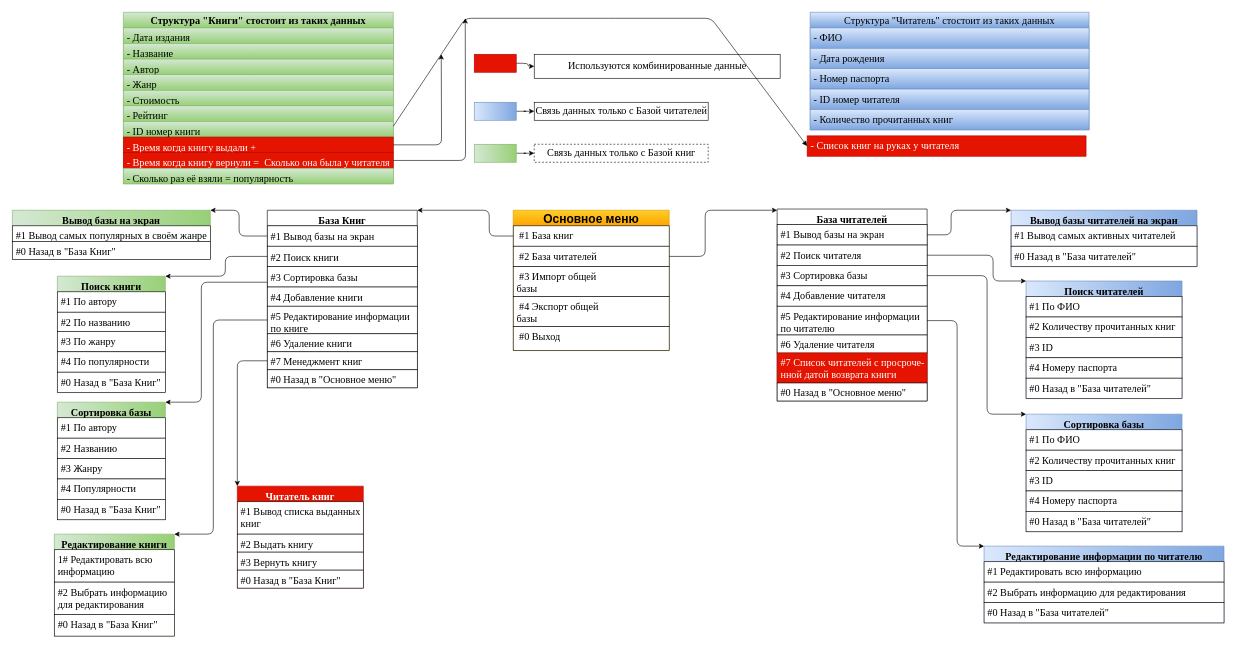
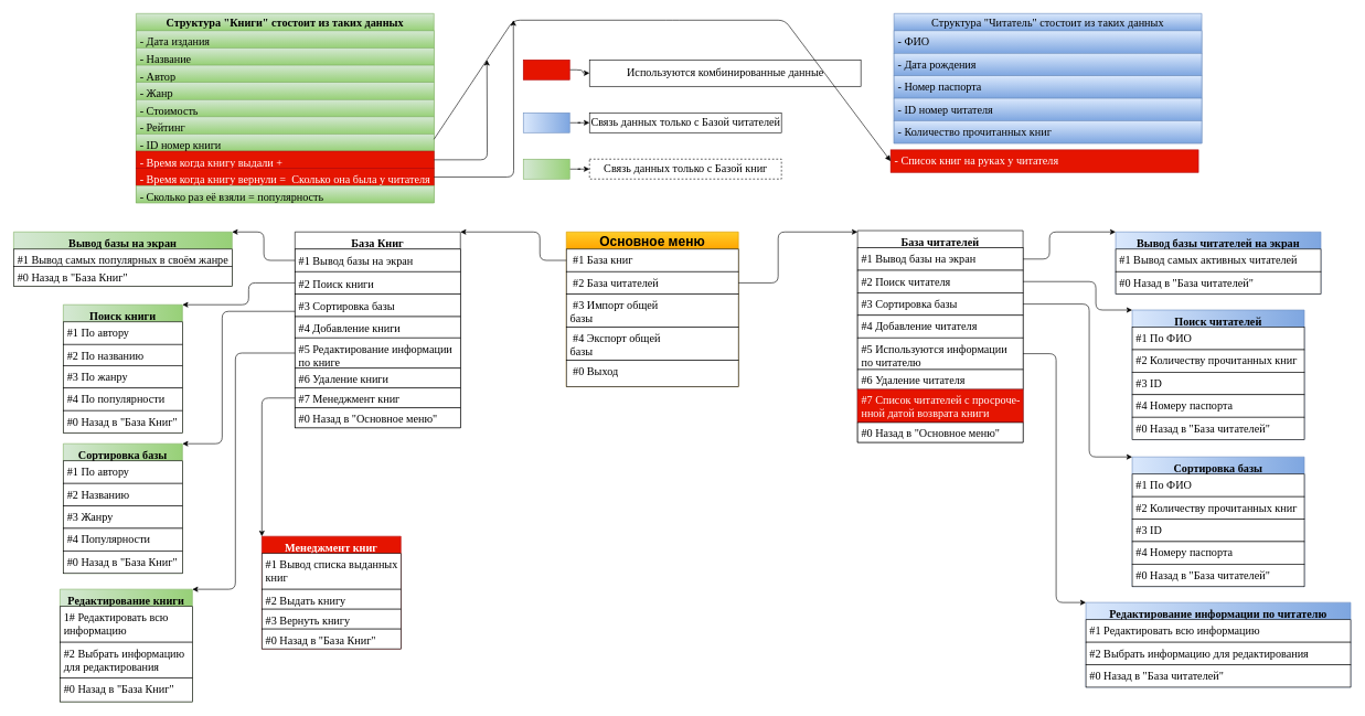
- <mxCell id="72" value="#5 Редактирование информации&#10;по читателю" style="text;strokeColor=default;fillColor=default;align=left;verticalAlign=top;spacingLeft=4;spacingRight=4;overflow=hidden;rotatable=0;points=[[0,0.5],[1,0.5]];portConstraint=eastwest;rounded=0;shadow=0;glass=0;sketch=0;fontFamily=Times New Roman;fontSize=17;" vertex="1" parent="67"><mxGeometry y="162" width="250" height="48" as="geometry" /></mxCell>
+ <mxCell id="72" value="#5 Используются информации&#10;по читателю" style="text;strokeColor=default;fillColor=default;align=left;verticalAlign=top;spacingLeft=4;spacingRight=4;overflow=hidden;rotatable=0;points=[[0,0.5],[1,0.5]];portConstraint=eastwest;rounded=0;shadow=0;glass=0;sketch=0;fontFamily=Times New Roman;fontSize=17;" vertex="1" parent="67"><mxGeometry y="162" width="250" height="48" as="geometry" /></mxCell>
- <mxCell id="36" value="Читатель книг" style="swimlane;fontStyle=1;align=center;verticalAlign=top;childLayout=stackLayout;horizontal=1;startSize=26;horizontalStack=0;resizeParent=1;resizeParentMax=0;resizeLast=0;collapsible=1;marginBottom=0;rounded=0;shadow=0;glass=0;sketch=0;fontFamily=Times New Roman;fontSize=17;strokeColor=#B20000;strokeWidth=1;fillColor=#e51400;gradientDirection=east;fontColor=#ffffff;" vertex="1" parent="1"><mxGeometry x="395" y="810" width="210" height="170" as="geometry" /></mxCell>
+ <mxCell id="36" value="Менеджмент книг" style="swimlane;fontStyle=1;align=center;verticalAlign=top;childLayout=stackLayout;horizontal=1;startSize=26;horizontalStack=0;resizeParent=1;resizeParentMax=0;resizeLast=0;collapsible=1;marginBottom=0;rounded=0;shadow=0;glass=0;sketch=0;fontFamily=Times New Roman;fontSize=17;strokeColor=#B20000;strokeWidth=1;fillColor=#e51400;gradientDirection=east;fontColor=#ffffff;" vertex="1" parent="1"><mxGeometry x="395" y="810" width="210" height="170" as="geometry" /></mxCell>
